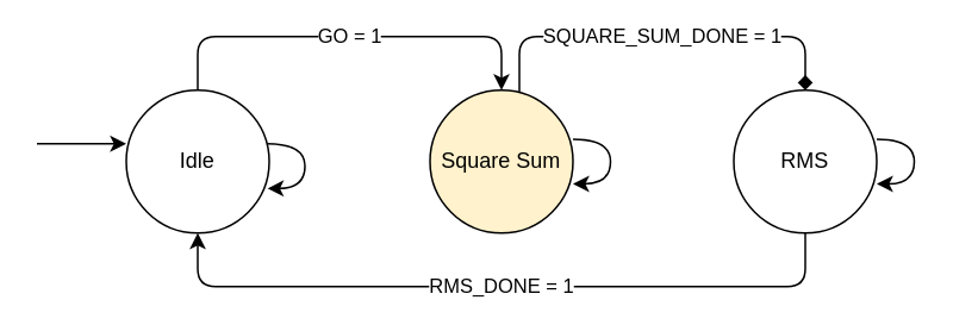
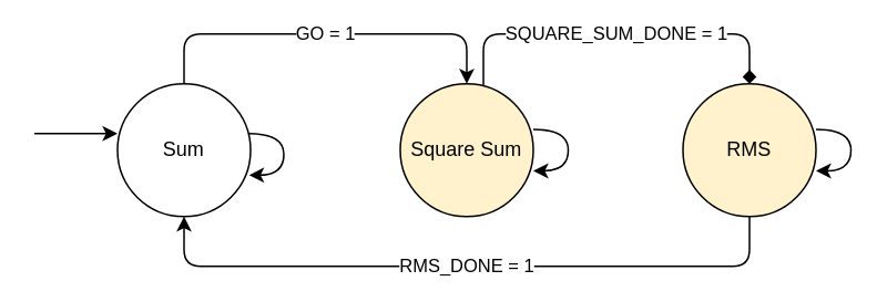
- <mxCell id="3" value="Idle" style="ellipse;whiteSpace=wrap;html=1;" parent="1" vertex="1"><mxGeometry x="70" y="50" width="80" height="80" as="geometry" /></mxCell>
+ <mxCell id="3" value="Sum" style="ellipse;whiteSpace=wrap;html=1;" parent="1" vertex="1"><mxGeometry x="70" y="50" width="80" height="80" as="geometry" /></mxCell>
- <mxCell id="7" value="RMS" style="ellipse;whiteSpace=wrap;html=1;" parent="1" vertex="1"><mxGeometry x="410" y="50" width="80" height="80" as="geometry" /></mxCell>
+ <mxCell id="7" value="RMS" style="ellipse;whiteSpace=wrap;html=1;fillColor=#fff2cc;" parent="1" vertex="1"><mxGeometry x="410" y="50" width="80" height="80" as="geometry" /></mxCell>
